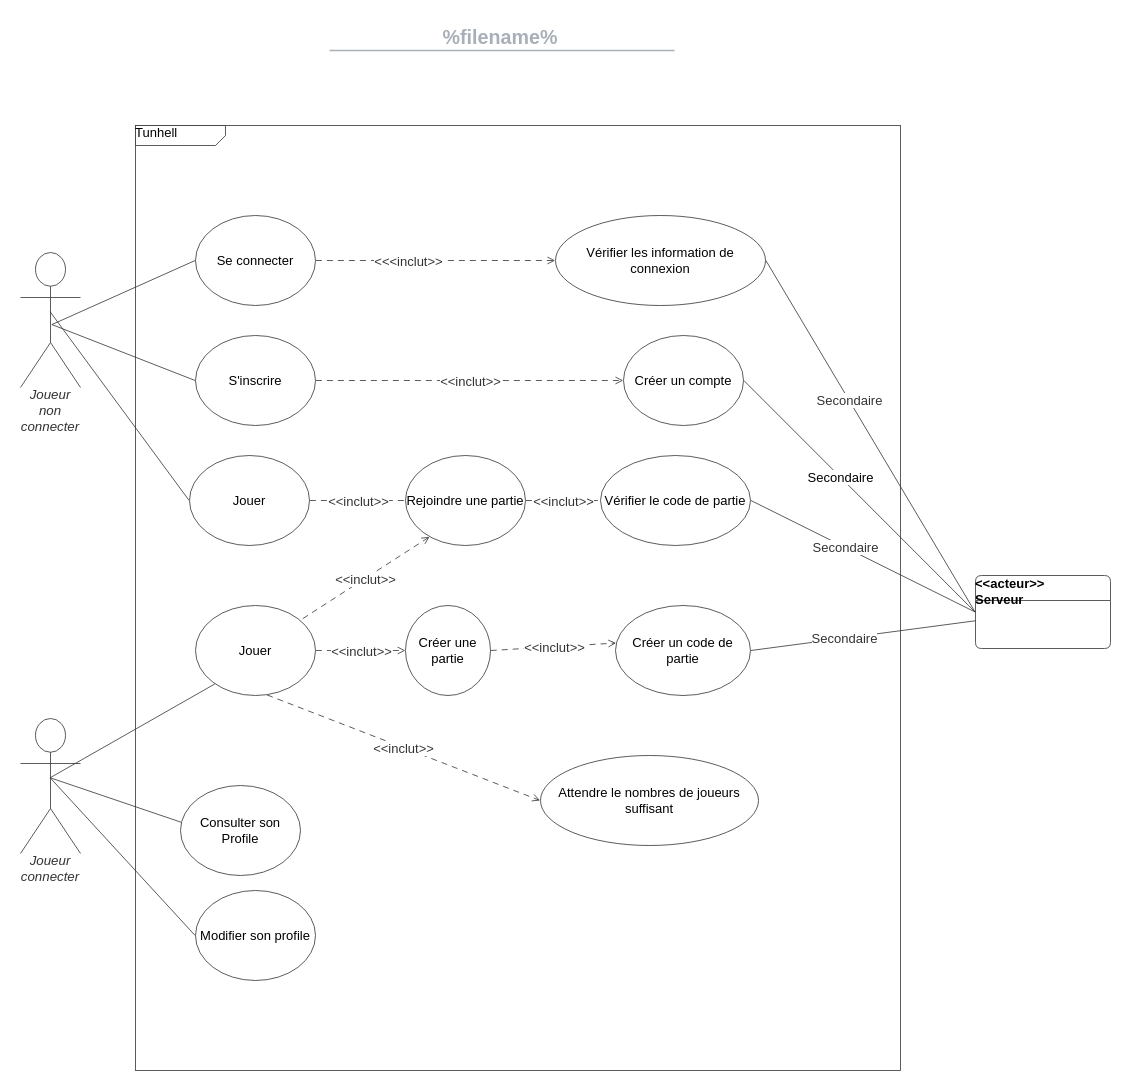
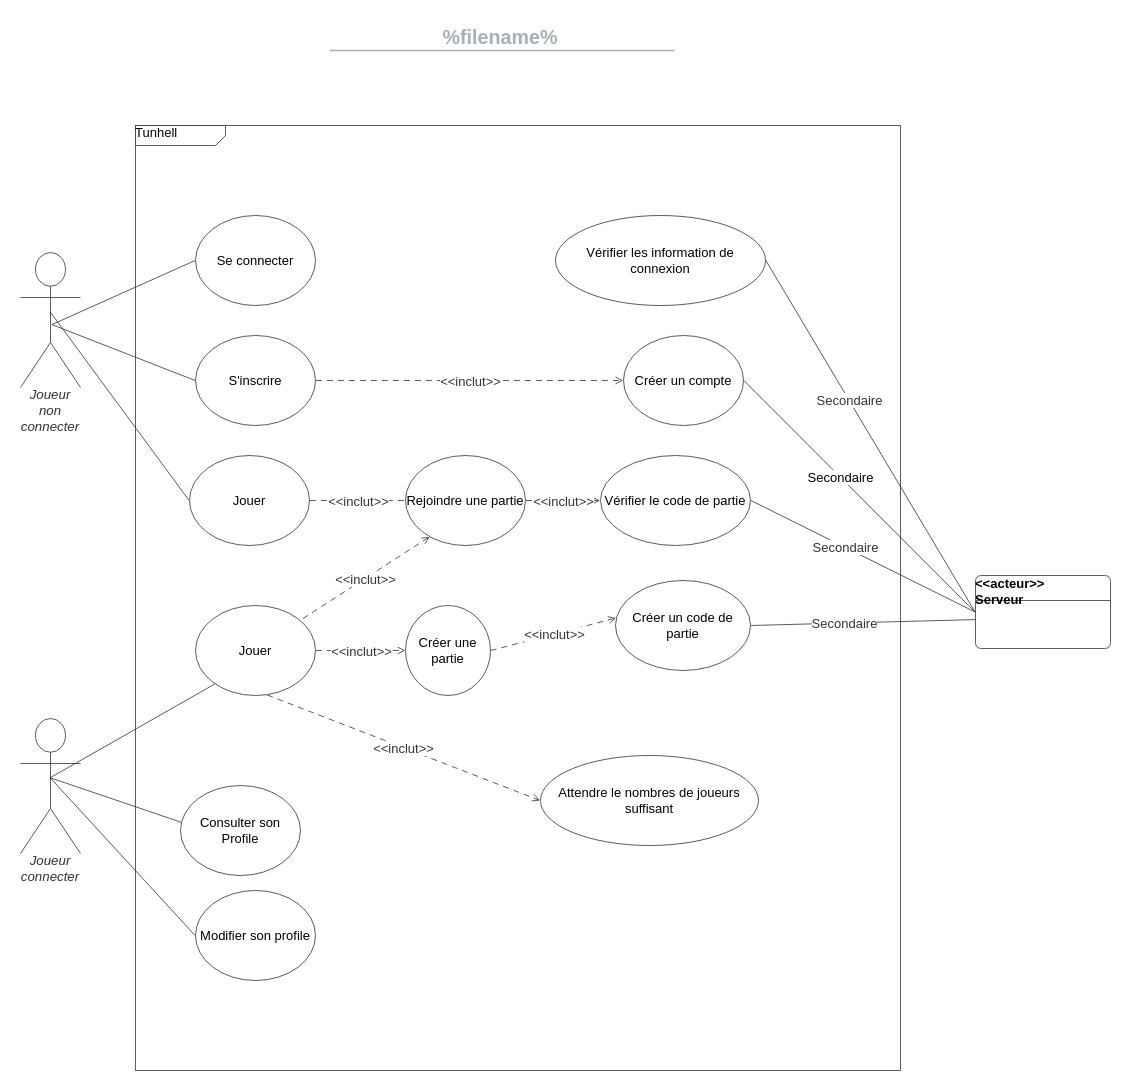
- <mxCell id="43" value="" style="html=1;jettySize=18;whiteSpace=wrap;fontSize=13;strokeColor=#333333;strokeOpacity=100;dashed=1;fixDash=1;dashPattern=6 5;strokeWidth=0.8;rounded=0;startArrow=none;;endArrow=open;;exitX=1.003;exitY=0.5;exitPerimeter=0;entryX=-0.002;entryY=0.5;entryPerimeter=0;" parent="1" source="11" target="42" edge="1"><mxGeometry width="100" height="100" relative="1" as="geometry"><Array as="points" /></mxGeometry></mxCell>
- <mxCell id="44" value="&amp;lt;&amp;lt;&amp;lt;inclut&amp;gt;&amp;gt;" style="text;html=1;resizable=0;labelBackgroundColor=#ffffff;align=center;verticalAlign=middle;fontColor=#333333;;fontSize=13;" parent="43" vertex="1"><mxGeometry x="-0.23" relative="1" as="geometry" /></mxCell>
- <mxCell id="33" value="" style="html=1;jettySize=18;whiteSpace=wrap;fontSize=13;strokeColor=#333333;strokeOpacity=100;dashed=1;fixDash=1;dashPattern=6 5;strokeWidth=0.8;rounded=0;startArrow=none;endArrow=none;exitX=1.003;exitY=0.5;exitPerimeter=0;entryX=-0.003;entryY=0.5;entryPerimeter=0;" parent="1" source="9" target="21" edge="1"><mxGeometry width="100" height="100" relative="1" as="geometry"><Array as="points" /></mxGeometry></mxCell>
+ <mxCell id="33" value="" style="html=1;jettySize=18;whiteSpace=wrap;fontSize=13;strokeColor=#333333;strokeOpacity=100;dashed=1;fixDash=1;dashPattern=6 5;strokeWidth=0.8;rounded=0;startArrow=none;;endArrow=open;;exitX=1.003;exitY=0.5;exitPerimeter=0;entryX=-0.003;entryY=0.5;entryPerimeter=0;" parent="1" source="9" target="21" edge="1"><mxGeometry width="100" height="100" relative="1" as="geometry"><Array as="points" /></mxGeometry></mxCell>
- <mxCell id="20" value="Créer un code de partie" style="html=1;overflow=block;blockSpacing=1;whiteSpace=wrap;ellipse;whiteSpace=wrap;fontSize=13;spacing=0;strokeColor=#333333;strokeOpacity=100;fillOpacity=100;rounded=1;absoluteArcSize=1;arcSize=12;fillColor=#ffffff;strokeWidth=0.8;" parent="1" vertex="1"><mxGeometry x="615" y="605" width="135" height="90" as="geometry" /></mxCell>
+ <mxCell id="20" value="Créer un code de partie" style="html=1;overflow=block;blockSpacing=1;whiteSpace=wrap;ellipse;whiteSpace=wrap;fontSize=13;spacing=0;strokeColor=#333333;strokeOpacity=100;fillOpacity=100;rounded=1;absoluteArcSize=1;arcSize=12;fillColor=#ffffff;strokeWidth=0.8;" parent="1" vertex="1"><mxGeometry x="615" y="580" width="135" height="90" as="geometry" /></mxCell>
